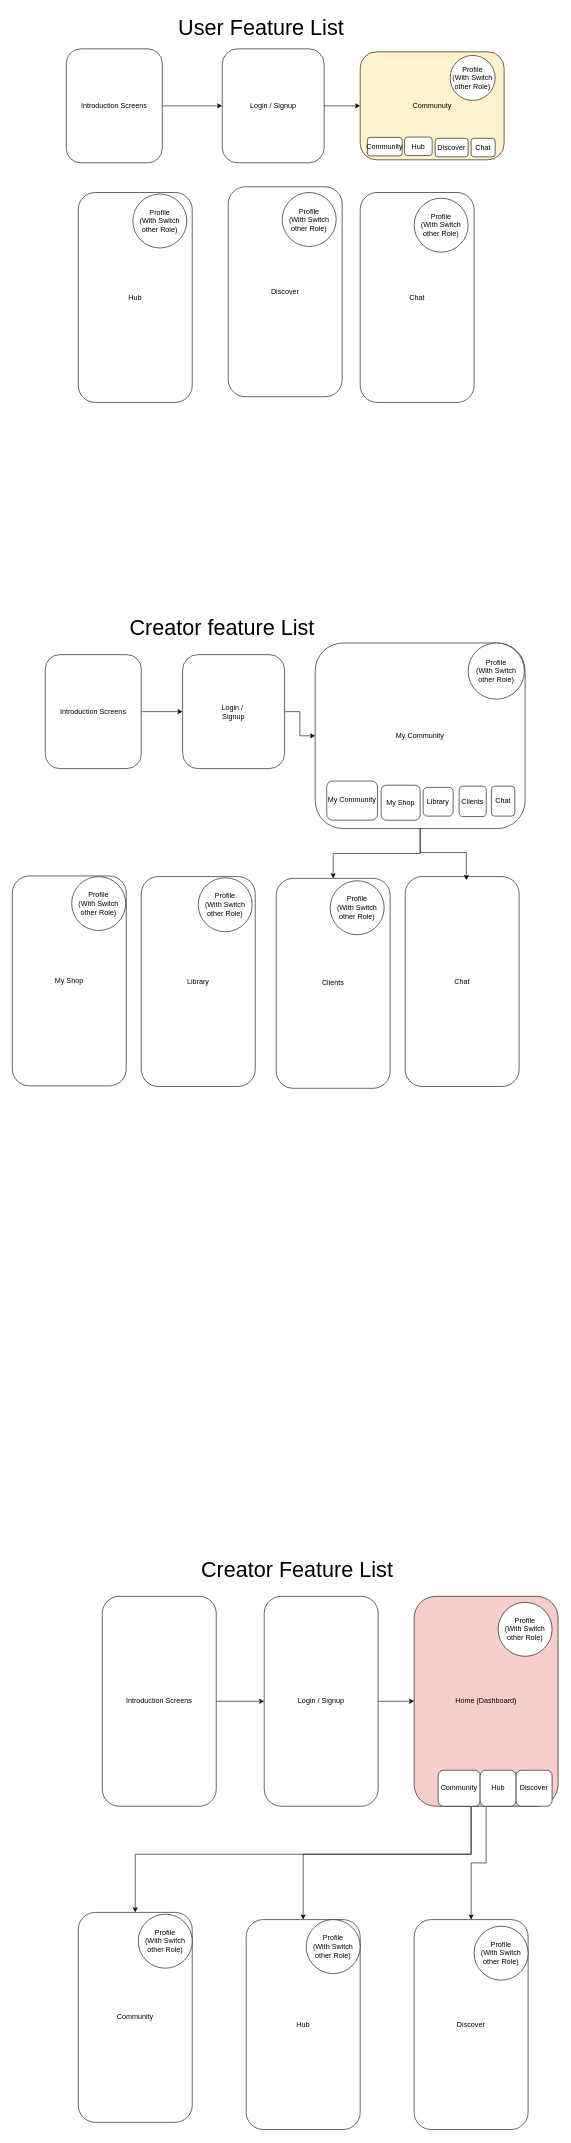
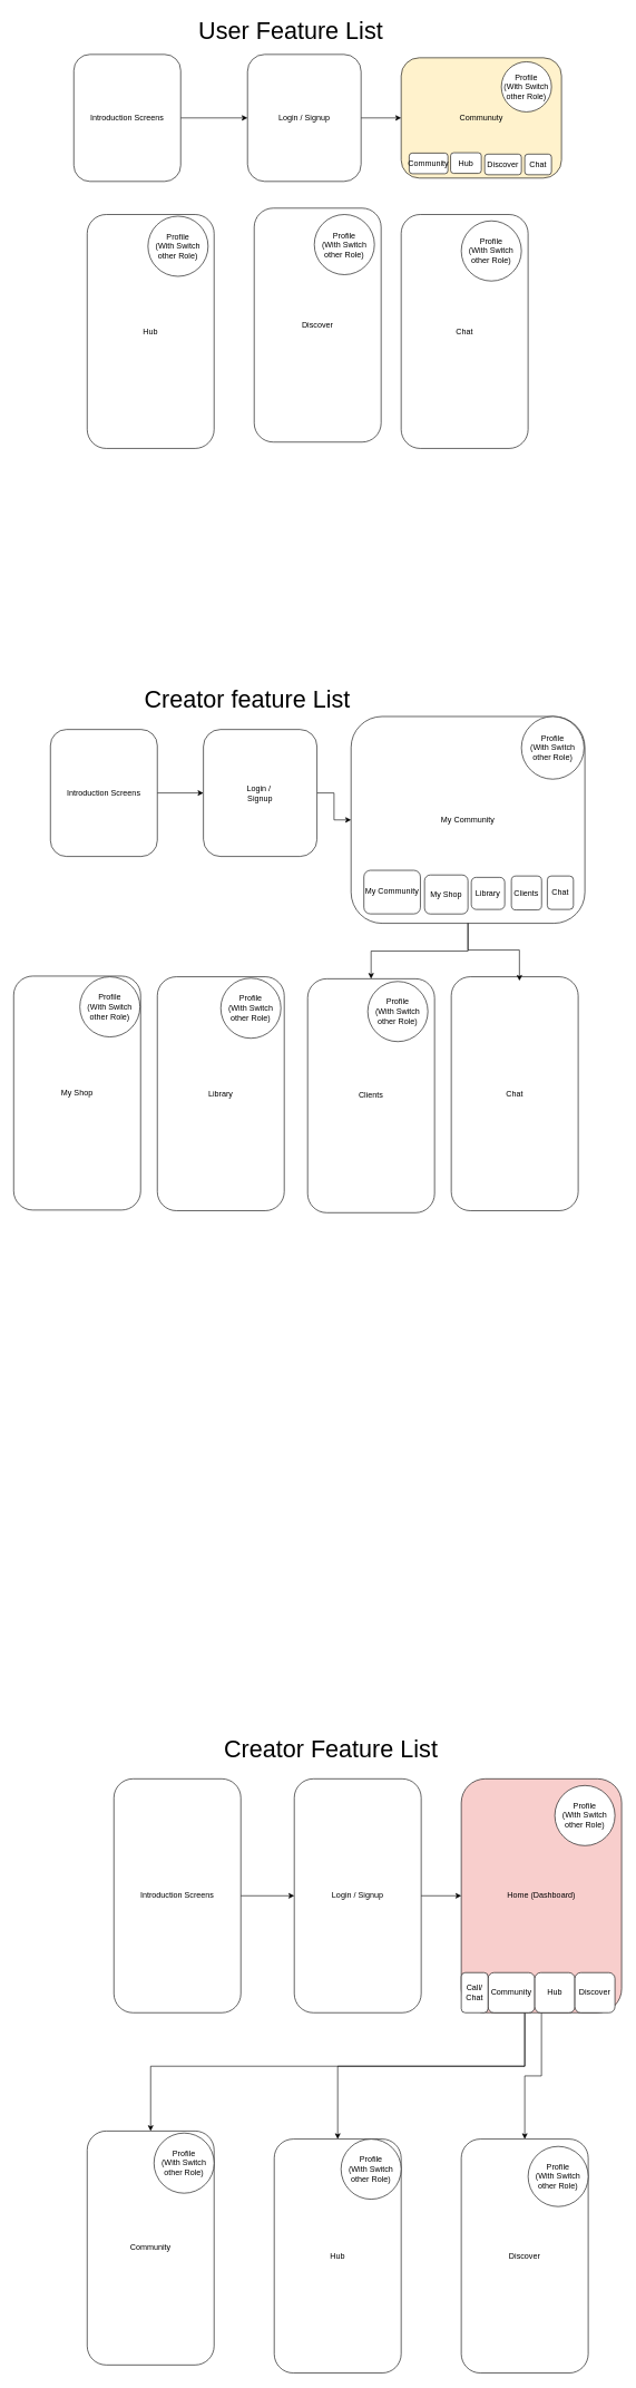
+ <mxCell id="42" value="Call/&lt;div&gt;Chat&lt;/div&gt;" style="rounded=1;whiteSpace=wrap;html=1;" vertex="1" parent="36"><mxGeometry y="290" width="40" height="60" as="geometry" /></mxCell>
